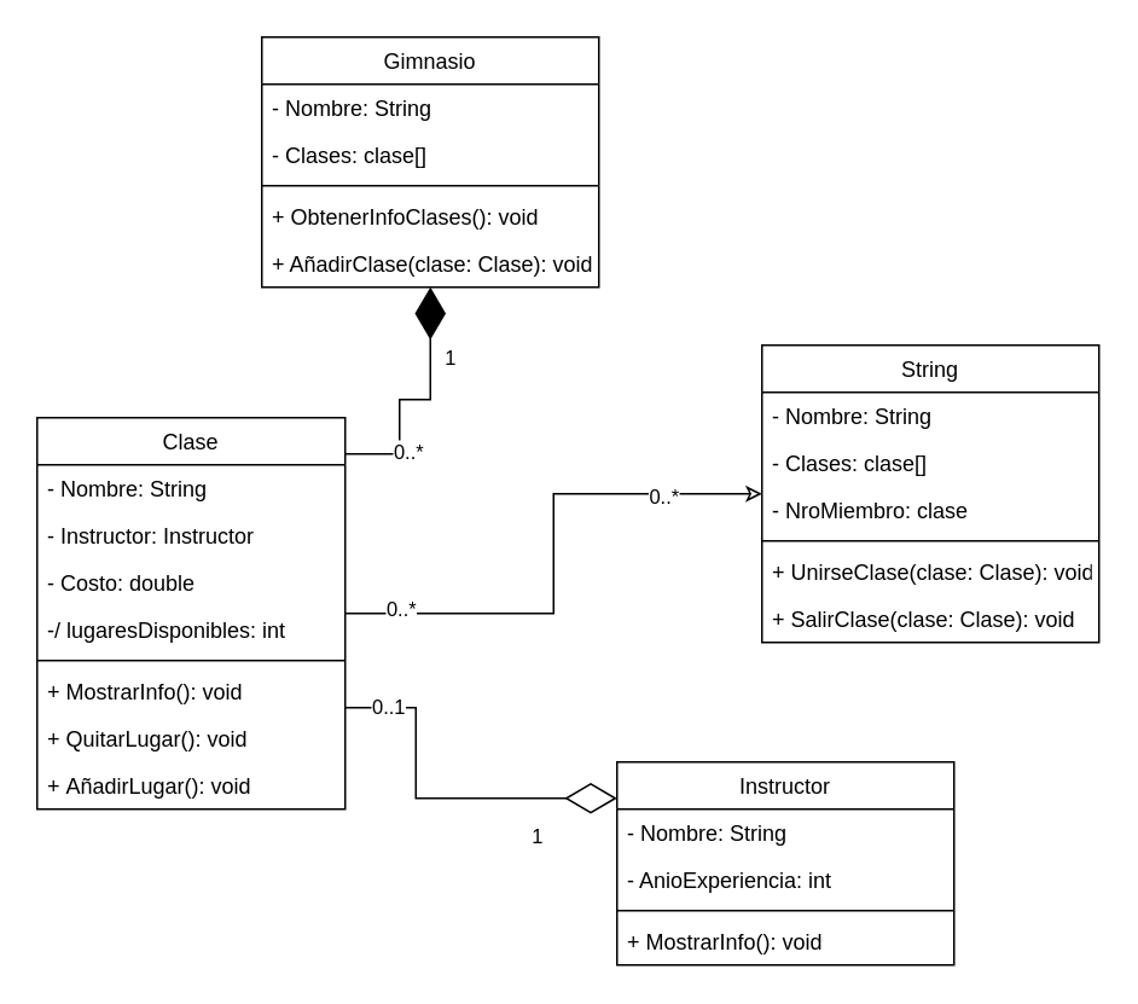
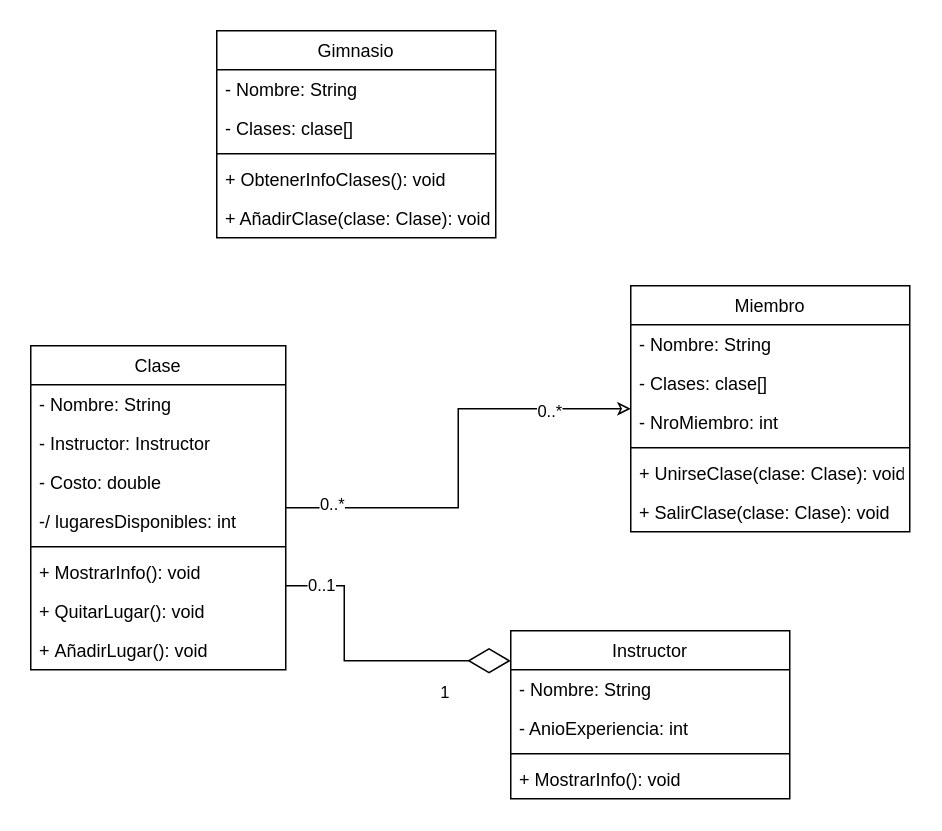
- <mxCell id="20" value="String" style="swimlane;fontStyle=0;align=center;verticalAlign=top;childLayout=stackLayout;horizontal=1;startSize=26;horizontalStack=0;resizeParent=1;resizeLast=0;collapsible=1;marginBottom=0;rounded=0;shadow=0;strokeWidth=1;" vertex="1" parent="1"><mxGeometry x="420" y="190" width="186" height="164" as="geometry"><mxRectangle x="340" y="380" width="170" height="26" as="alternateBounds" /></mxGeometry></mxCell>
+ <mxCell id="20" value="Miembro" style="swimlane;fontStyle=0;align=center;verticalAlign=top;childLayout=stackLayout;horizontal=1;startSize=26;horizontalStack=0;resizeParent=1;resizeLast=0;collapsible=1;marginBottom=0;rounded=0;shadow=0;strokeWidth=1;" vertex="1" parent="1"><mxGeometry x="420" y="190" width="186" height="164" as="geometry"><mxRectangle x="340" y="380" width="170" height="26" as="alternateBounds" /></mxGeometry></mxCell>
- <mxCell id="8" style="edgeStyle=orthogonalEdgeStyle;rounded=0;orthogonalLoop=1;jettySize=auto;html=1;endArrow=diamondThin;endFill=1;endSize=26;" edge="1" parent="1" source="11" target="2"><mxGeometry relative="1" as="geometry"><Array as="points"><mxPoint x="220" y="250" /><mxPoint x="220" y="220" /><mxPoint x="237" y="220" /></Array></mxGeometry></mxCell>
- <mxCell id="9" value="1" style="edgeLabel;html=1;align=center;verticalAlign=middle;resizable=0;points=[];" vertex="1" connectable="0" parent="8"><mxGeometry x="0.452" y="-1" relative="1" as="geometry"><mxPoint x="9" as="offset" /></mxGeometry></mxCell>
- <mxCell id="10" value="0..*" style="edgeLabel;html=1;align=center;verticalAlign=middle;resizable=0;points=[];" vertex="1" connectable="0" parent="8"><mxGeometry x="-0.534" y="-4" relative="1" as="geometry"><mxPoint as="offset" /></mxGeometry></mxCell>
- <mxCell id="23" value="- NroMiembro: clase" style="text;align=left;verticalAlign=top;spacingLeft=4;spacingRight=4;overflow=hidden;rotatable=0;points=[[0,0.5],[1,0.5]];portConstraint=eastwest;" vertex="1" parent="20"><mxGeometry y="78" width="186" height="26" as="geometry" /></mxCell>
+ <mxCell id="23" value="- NroMiembro: int" style="text;align=left;verticalAlign=top;spacingLeft=4;spacingRight=4;overflow=hidden;rotatable=0;points=[[0,0.5],[1,0.5]];portConstraint=eastwest;" vertex="1" parent="20"><mxGeometry y="78" width="186" height="26" as="geometry" /></mxCell>
